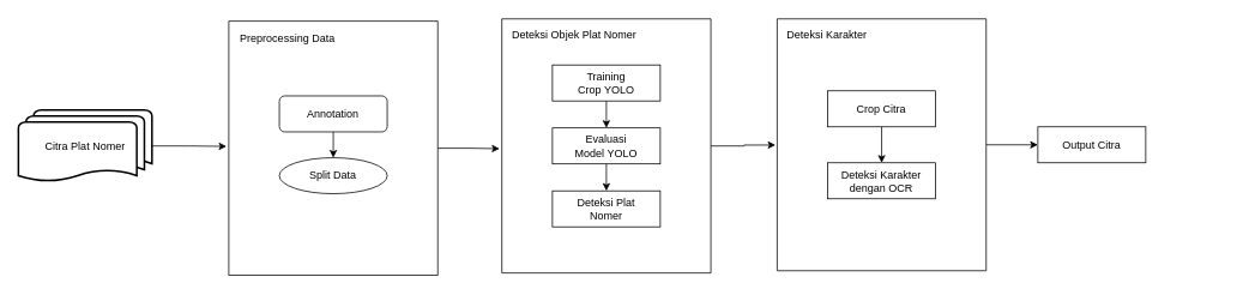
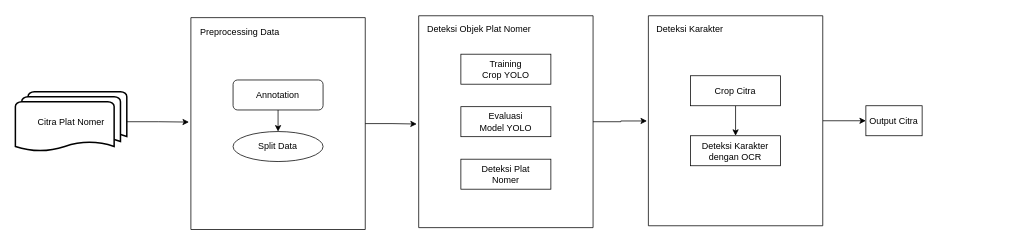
- <mxCell id="12" style="edgeStyle=orthogonalEdgeStyle;rounded=0;orthogonalLoop=1;jettySize=auto;html=1;exitX=0.5;exitY=1;exitDx=0;exitDy=0;entryX=0.5;entryY=0;entryDx=0;entryDy=0;" parent="1" source="13" target="15" edge="1"><mxGeometry relative="1" as="geometry" /></mxCell>
- <mxCell id="11" value="Output Citra" style="rounded=0;whiteSpace=wrap;html=1;flipH=1;flipV=0;" parent="1" vertex="1"><mxGeometry x="1154" y="140.5" width="120" height="40" as="geometry" /></mxCell>
+ <mxCell id="11" value="Output Citra" style="rounded=0;whiteSpace=wrap;html=1;flipH=1;flipV=0;" parent="1" vertex="1"><mxGeometry x="1154" y="140.5" width="75" height="40" as="geometry" /></mxCell>
- <mxCell id="14" style="edgeStyle=orthogonalEdgeStyle;rounded=0;orthogonalLoop=1;jettySize=auto;html=1;exitX=0.5;exitY=1;exitDx=0;exitDy=0;entryX=0.5;entryY=0;entryDx=0;entryDy=0;" parent="1" source="15" target="9" edge="1"><mxGeometry relative="1" as="geometry" /></mxCell>
